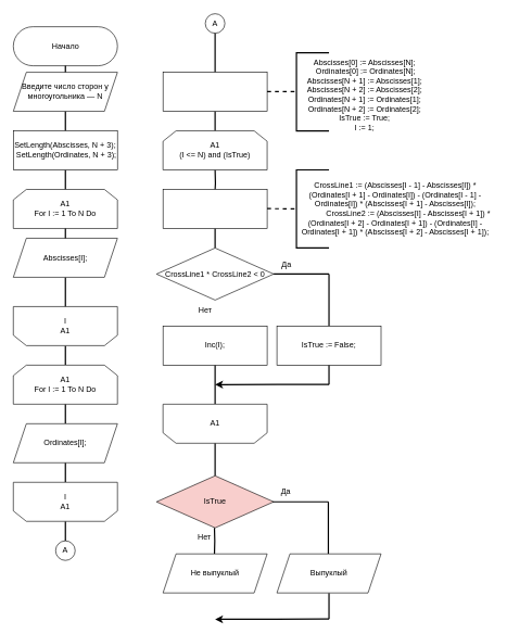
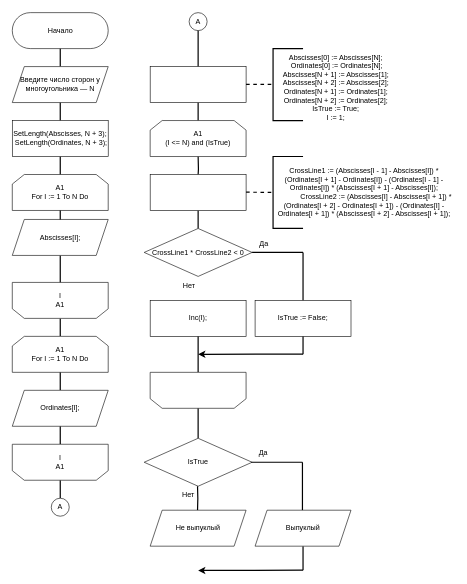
- <mxCell id="3" value="Начало" style="html=1;dashed=0;whitespace=wrap;shape=mxgraph.dfd.start" vertex="1" parent="1"><mxGeometry x="20" y="40" width="160" height="60" as="geometry" /></mxCell>
+ <mxCell id="3" value="Начало" style="html=1;dashed=0;whitespace=wrap;shape=mxgraph.dfd.start" vertex="1" parent="1"><mxGeometry x="20" y="20" width="160" height="60" as="geometry" /></mxCell>
- <mxCell id="45" value="A1" style="text;html=1;strokeColor=none;fillColor=none;align=center;verticalAlign=middle;whiteSpace=wrap;rounded=0;" vertex="1" parent="1"><mxGeometry x="300" y="635" width="60" height="30" as="geometry" /></mxCell>
- <mxCell id="50" value="IsTrue" style="rhombus;whiteSpace=wrap;html=1;fillColor=#f8cecc;" vertex="1" parent="1"><mxGeometry x="240" y="730" width="180" height="80" as="geometry" /></mxCell>
+ <mxCell id="50" value="IsTrue" style="rhombus;whiteSpace=wrap;html=1;" vertex="1" parent="1"><mxGeometry x="240" y="730" width="180" height="80" as="geometry" /></mxCell>
